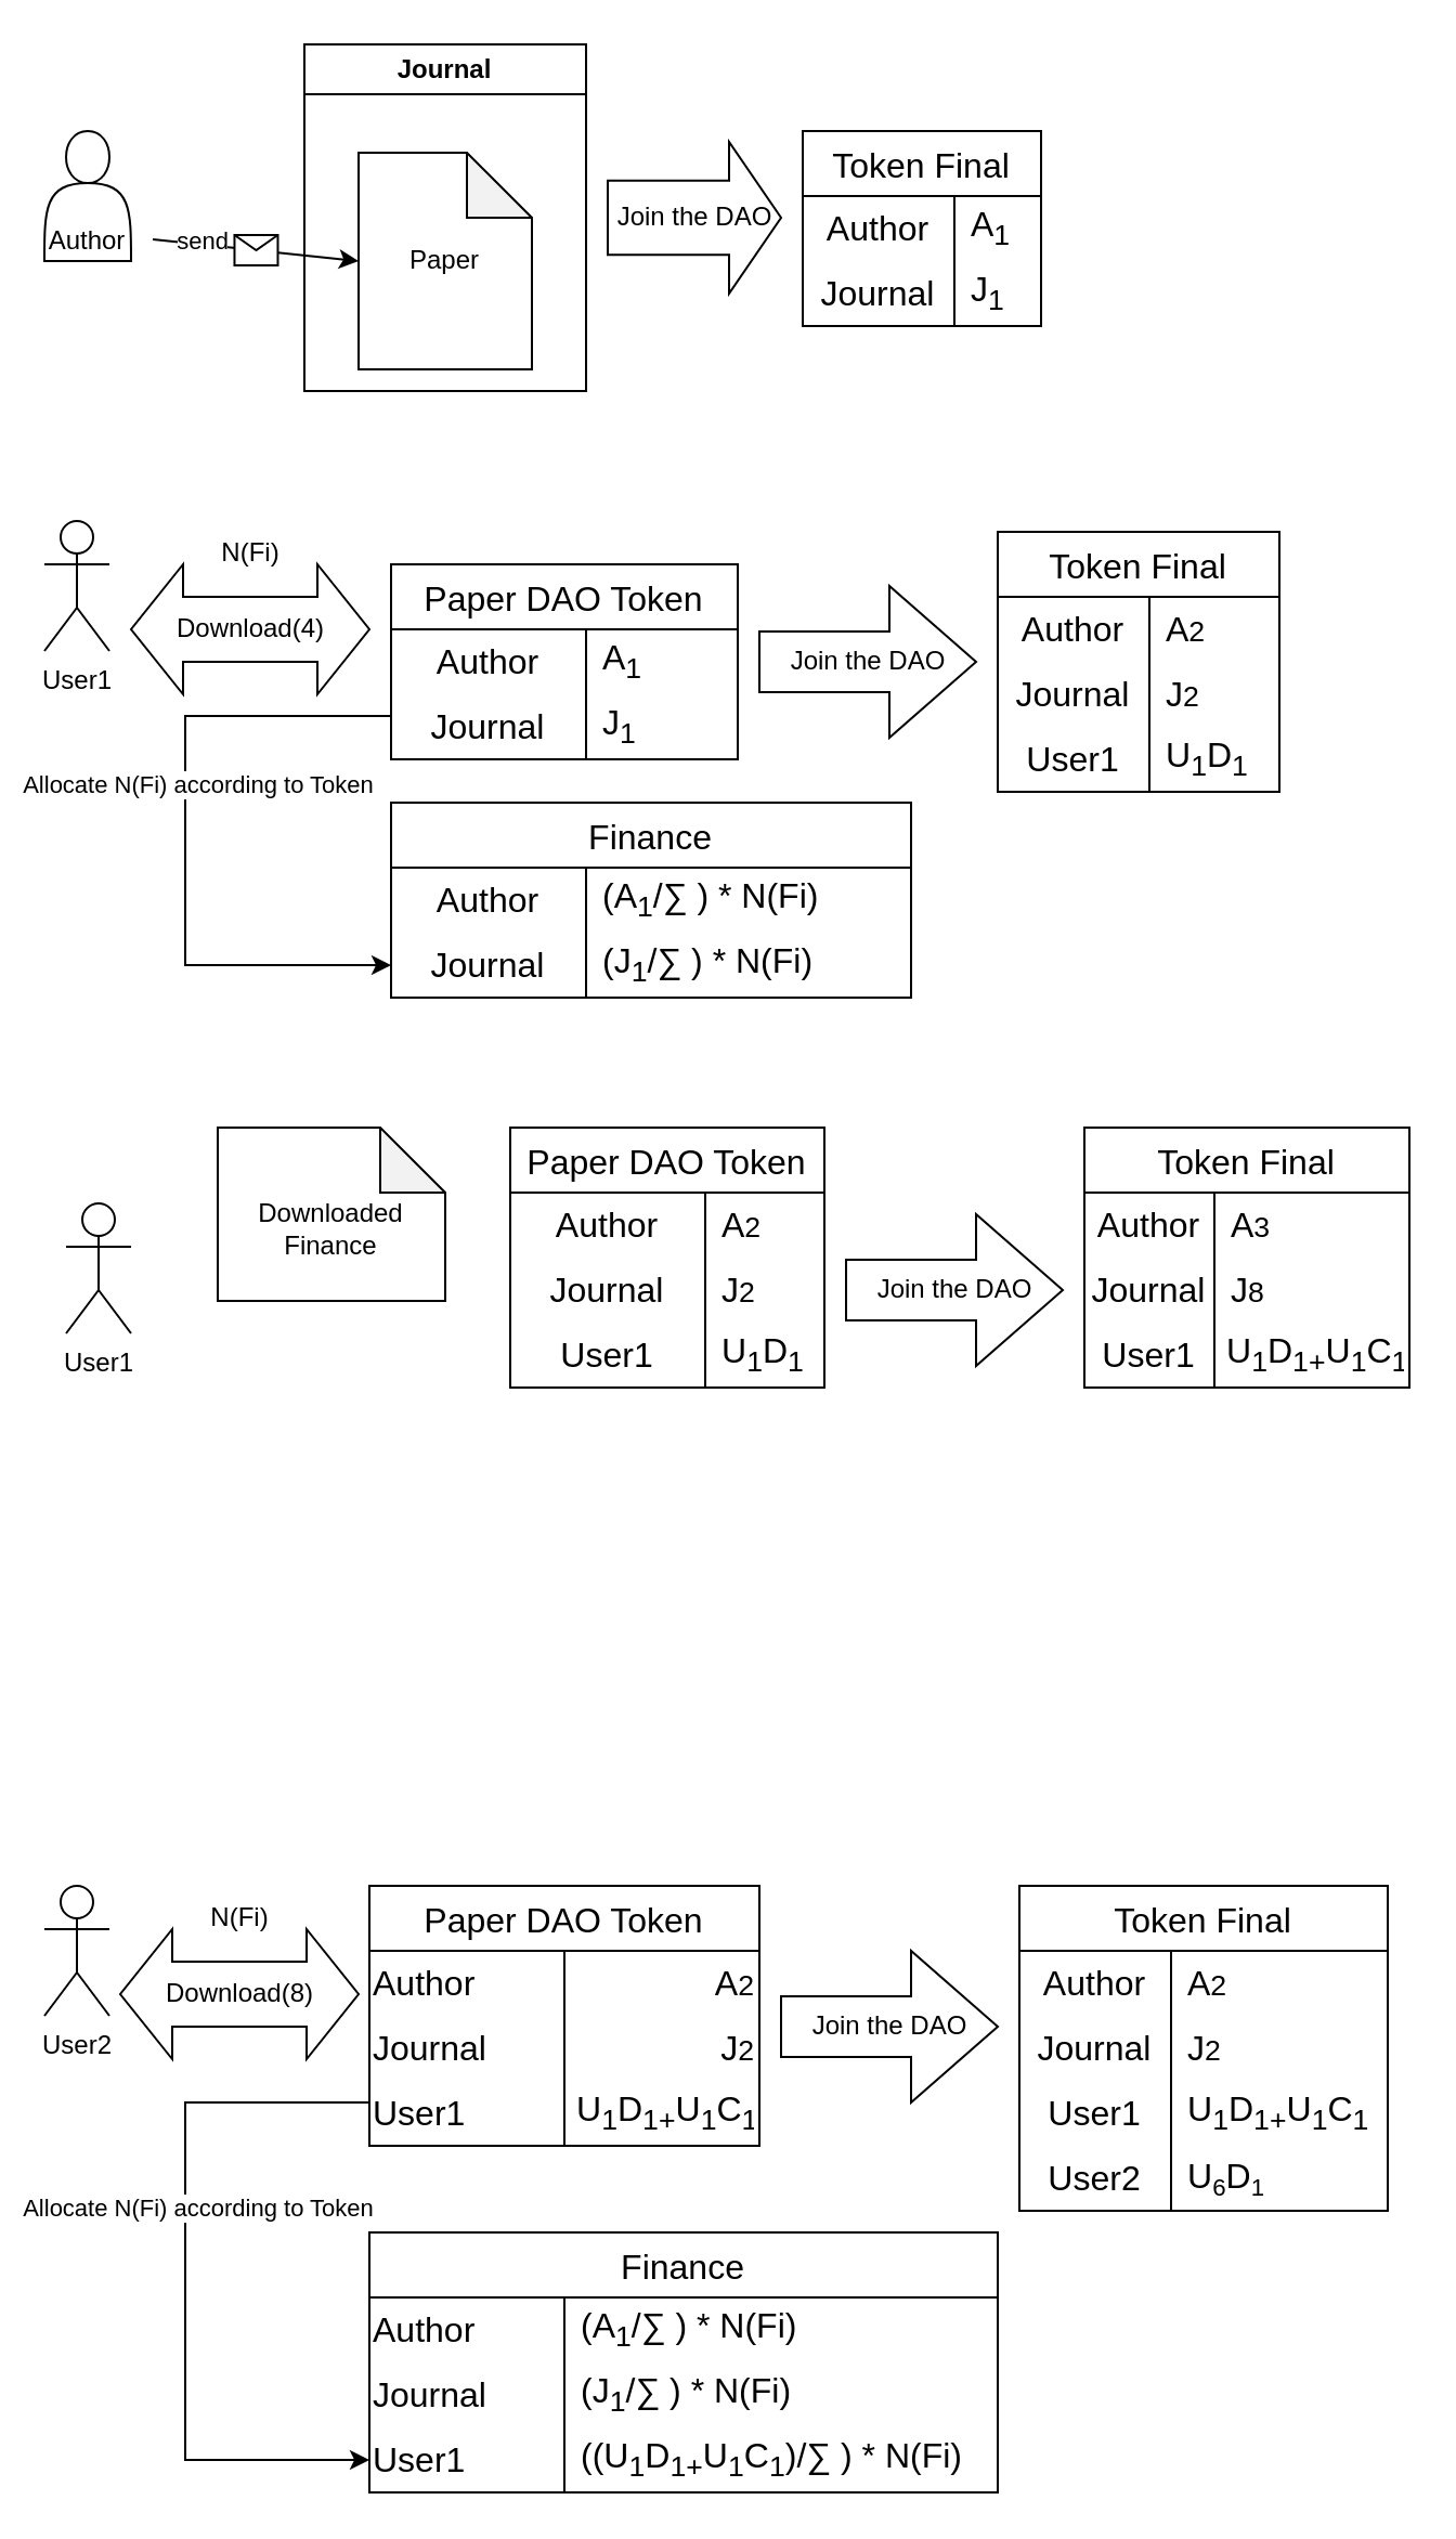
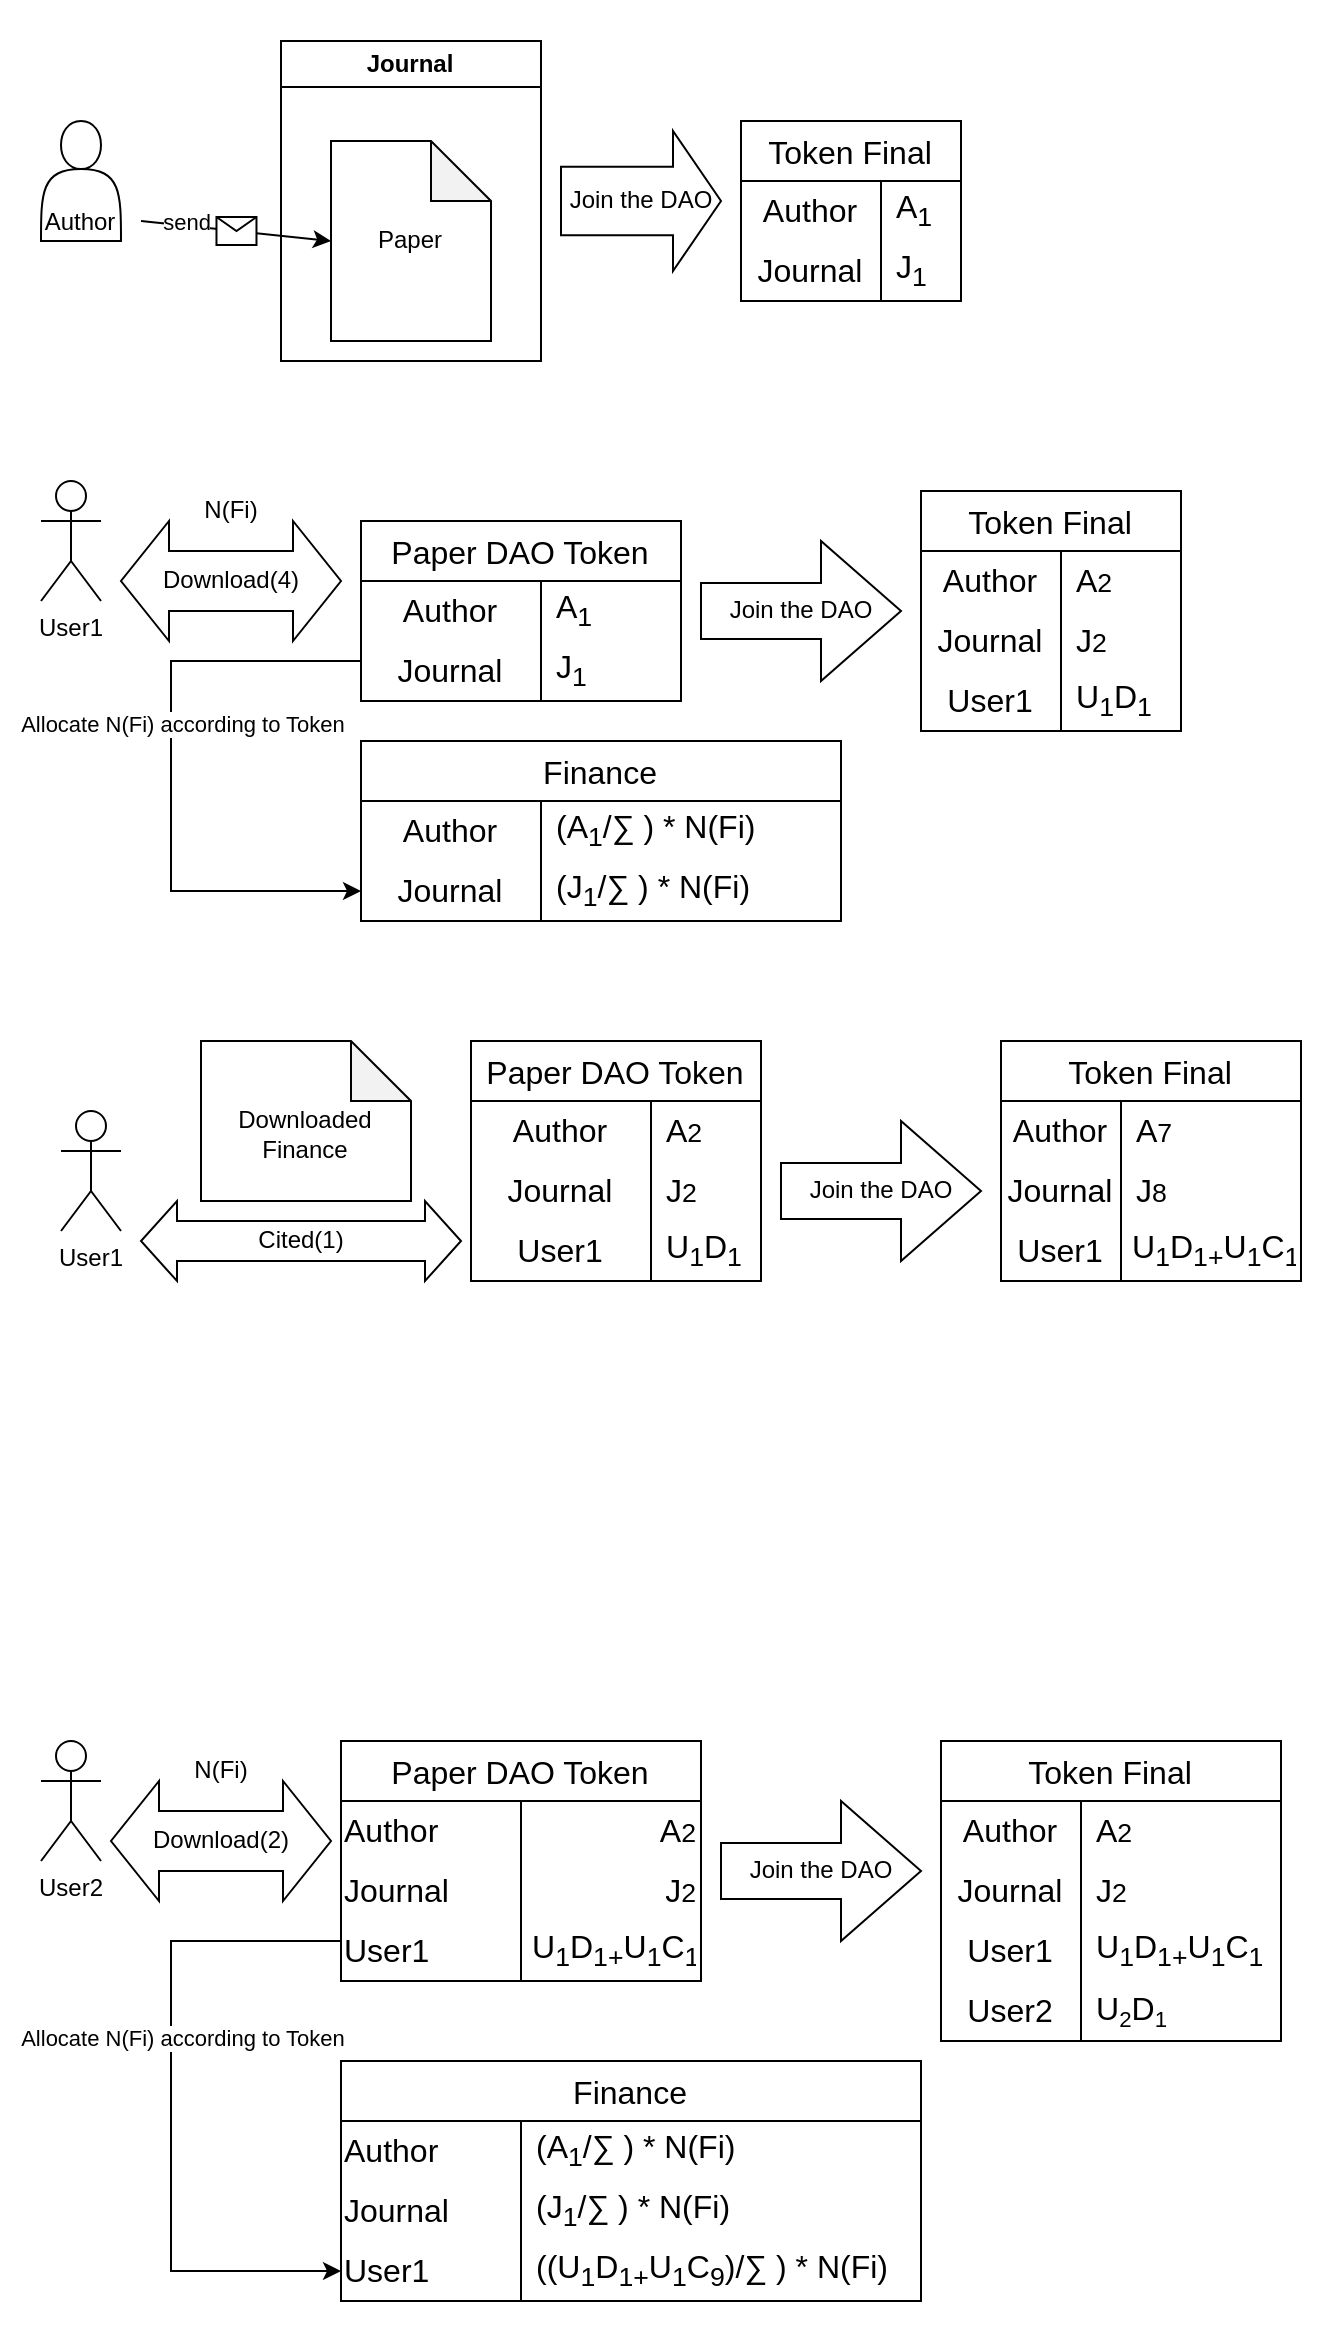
- <mxCell id="59" value="A&lt;span style=&quot;font-size: 13.333px;&quot;&gt;3&lt;/span&gt;" style="shape=partialRectangle;html=1;whiteSpace=wrap;connectable=0;fillColor=none;top=0;left=0;bottom=0;right=0;align=left;spacingLeft=6;overflow=hidden;strokeColor=inherit;fontSize=16;" vertex="1" parent="57"><mxGeometry x="60" width="90" height="30" as="geometry"><mxRectangle width="90" height="30" as="alternateBounds" /></mxGeometry></mxCell>
+ <mxCell id="59" value="A&lt;span style=&quot;font-size: 13.333px;&quot;&gt;7&lt;/span&gt;" style="shape=partialRectangle;html=1;whiteSpace=wrap;connectable=0;fillColor=none;top=0;left=0;bottom=0;right=0;align=left;spacingLeft=6;overflow=hidden;strokeColor=inherit;fontSize=16;" vertex="1" parent="57"><mxGeometry x="60" width="90" height="30" as="geometry"><mxRectangle width="90" height="30" as="alternateBounds" /></mxGeometry></mxCell>
+ <mxCell id="104" value="Cited(1)" style="html=1;shadow=0;dashed=0;align=center;verticalAlign=middle;shape=mxgraph.arrows2.twoWayArrow;dy=0.5;dx=18;" vertex="1" parent="1"><mxGeometry x="70" y="600" width="160" height="40" as="geometry" /></mxCell>
- <mxCell id="107" value="Download(8)" style="html=1;shadow=0;dashed=0;align=center;verticalAlign=middle;shape=mxgraph.arrows2.twoWayArrow;dy=0.5;dx=24;" vertex="1" parent="1"><mxGeometry x="55" y="890" width="110" height="60" as="geometry" /></mxCell>
+ <mxCell id="107" value="Download(2)" style="html=1;shadow=0;dashed=0;align=center;verticalAlign=middle;shape=mxgraph.arrows2.twoWayArrow;dy=0.5;dx=24;" vertex="1" parent="1"><mxGeometry x="55" y="890" width="110" height="60" as="geometry" /></mxCell>
- <mxCell id="90" value="U&lt;span style=&quot;font-size: 13.333px;&quot;&gt;&lt;sub&gt;6&lt;/sub&gt;&lt;/span&gt;D&lt;span style=&quot;font-size: 13.333px;&quot;&gt;&lt;sub&gt;1&lt;/sub&gt;&lt;/span&gt;" style="shape=partialRectangle;html=1;whiteSpace=wrap;connectable=0;fillColor=none;top=0;left=0;bottom=0;right=0;align=left;spacingLeft=6;overflow=hidden;strokeColor=inherit;fontSize=16;" vertex="1" parent="88"><mxGeometry x="70" width="100" height="30" as="geometry"><mxRectangle width="100" height="30" as="alternateBounds" /></mxGeometry></mxCell>
+ <mxCell id="90" value="U&lt;span style=&quot;font-size: 13.333px;&quot;&gt;&lt;sub&gt;2&lt;/sub&gt;&lt;/span&gt;D&lt;span style=&quot;font-size: 13.333px;&quot;&gt;&lt;sub&gt;1&lt;/sub&gt;&lt;/span&gt;" style="shape=partialRectangle;html=1;whiteSpace=wrap;connectable=0;fillColor=none;top=0;left=0;bottom=0;right=0;align=left;spacingLeft=6;overflow=hidden;strokeColor=inherit;fontSize=16;" vertex="1" parent="88"><mxGeometry x="70" width="100" height="30" as="geometry"><mxRectangle width="100" height="30" as="alternateBounds" /></mxGeometry></mxCell>
- <mxCell id="100" value="((U&lt;sub style=&quot;border-color: var(--border-color); text-align: right;&quot;&gt;1&lt;/sub&gt;&lt;span style=&quot;text-align: right;&quot;&gt;D&lt;/span&gt;&lt;sub style=&quot;border-color: var(--border-color); text-align: right;&quot;&gt;1+&lt;/sub&gt;&lt;span style=&quot;text-align: right;&quot;&gt;U&lt;/span&gt;&lt;sub style=&quot;border-color: var(--border-color); text-align: right;&quot;&gt;1&lt;/sub&gt;&lt;span style=&quot;border-color: var(--border-color); text-align: right;&quot;&gt;C&lt;/span&gt;&lt;sub style=&quot;border-color: var(--border-color); text-align: right;&quot;&gt;1&lt;/sub&gt;)/∑ ) * N(Fi)" style="shape=partialRectangle;html=1;whiteSpace=wrap;connectable=0;fillColor=none;top=0;left=0;bottom=0;right=0;align=left;spacingLeft=6;overflow=hidden;strokeColor=inherit;fontSize=16;" vertex="1" parent="98"><mxGeometry x="90" width="200" height="30" as="geometry"><mxRectangle width="200" height="30" as="alternateBounds" /></mxGeometry></mxCell>
+ <mxCell id="100" value="((U&lt;sub style=&quot;border-color: var(--border-color); text-align: right;&quot;&gt;1&lt;/sub&gt;&lt;span style=&quot;text-align: right;&quot;&gt;D&lt;/span&gt;&lt;sub style=&quot;border-color: var(--border-color); text-align: right;&quot;&gt;1+&lt;/sub&gt;&lt;span style=&quot;text-align: right;&quot;&gt;U&lt;/span&gt;&lt;sub style=&quot;border-color: var(--border-color); text-align: right;&quot;&gt;1&lt;/sub&gt;&lt;span style=&quot;border-color: var(--border-color); text-align: right;&quot;&gt;C&lt;/span&gt;&lt;sub style=&quot;border-color: var(--border-color); text-align: right;&quot;&gt;9&lt;/sub&gt;)/∑ ) * N(Fi)" style="shape=partialRectangle;html=1;whiteSpace=wrap;connectable=0;fillColor=none;top=0;left=0;bottom=0;right=0;align=left;spacingLeft=6;overflow=hidden;strokeColor=inherit;fontSize=16;" vertex="1" parent="98"><mxGeometry x="90" width="200" height="30" as="geometry"><mxRectangle width="200" height="30" as="alternateBounds" /></mxGeometry></mxCell>
